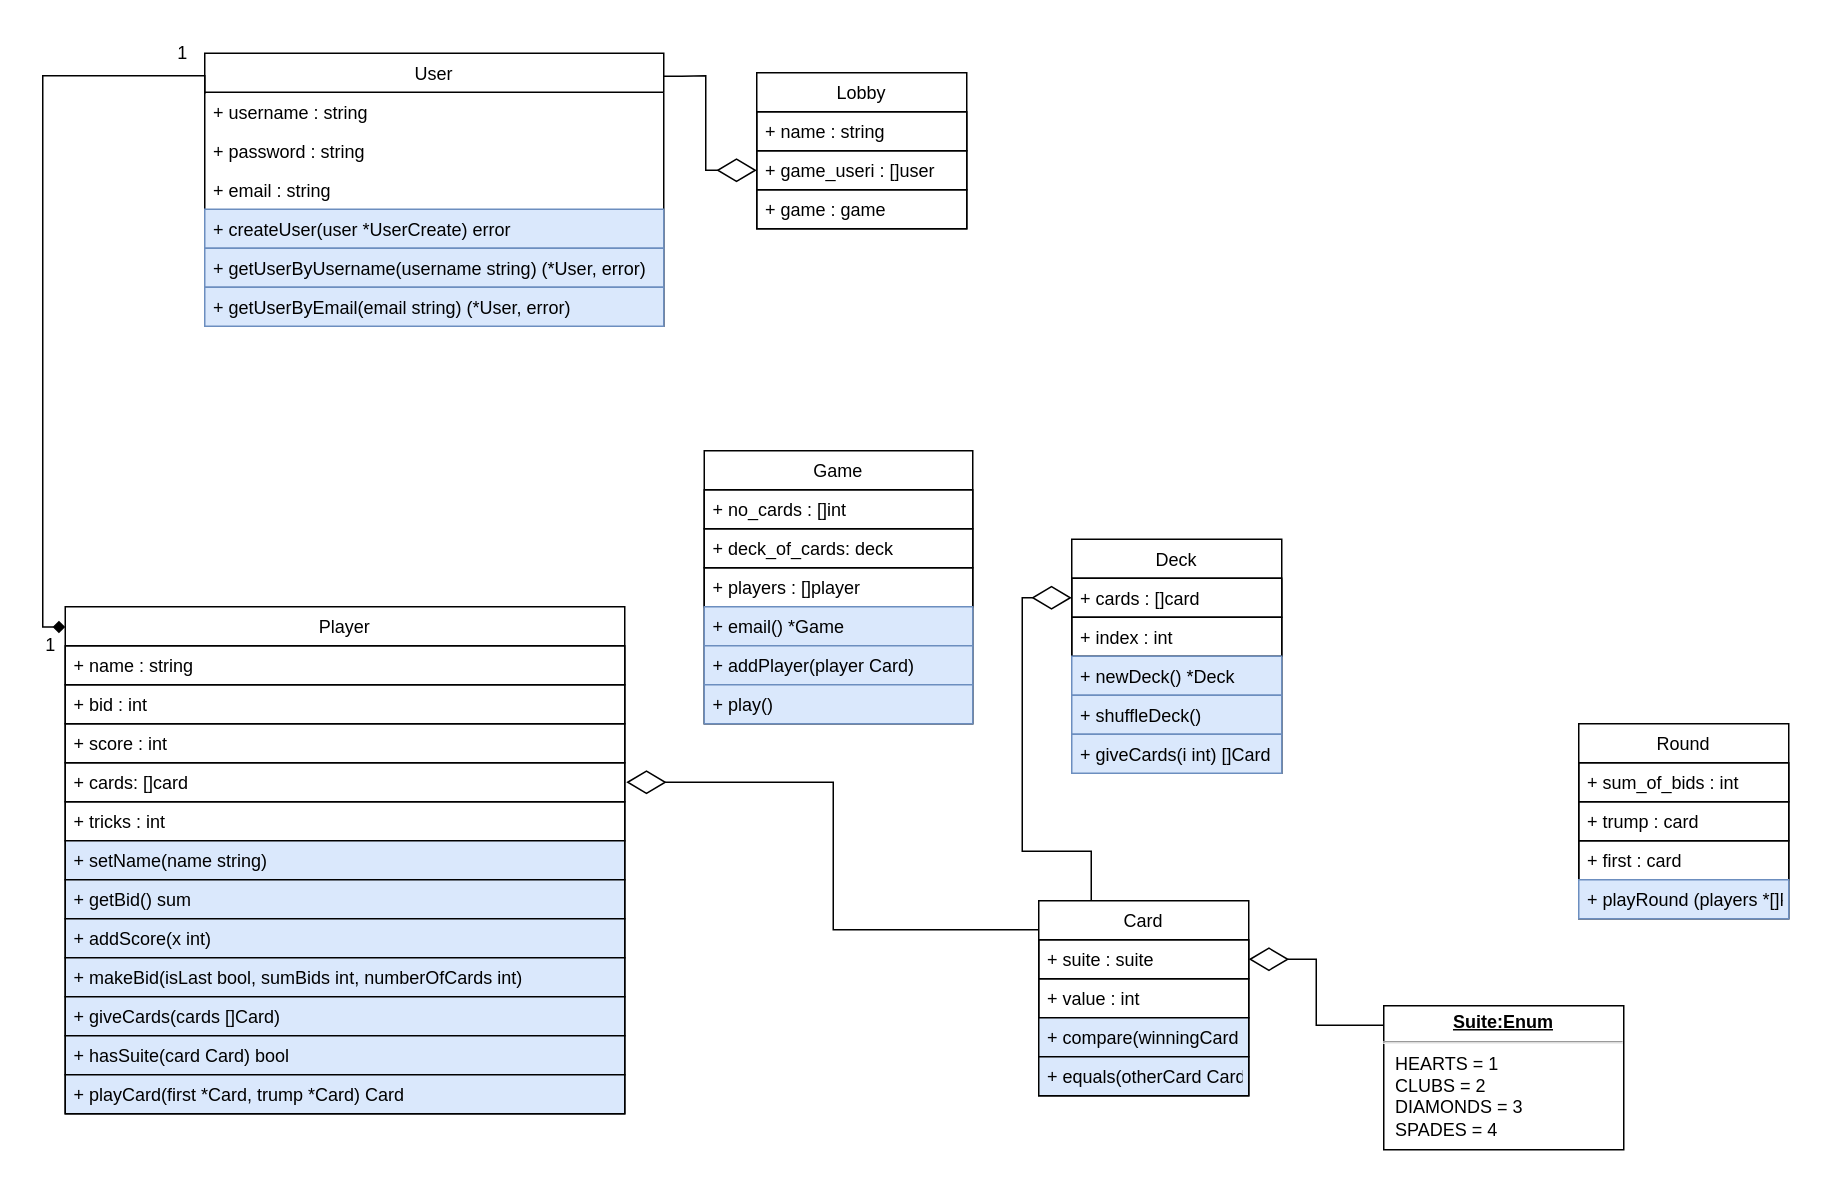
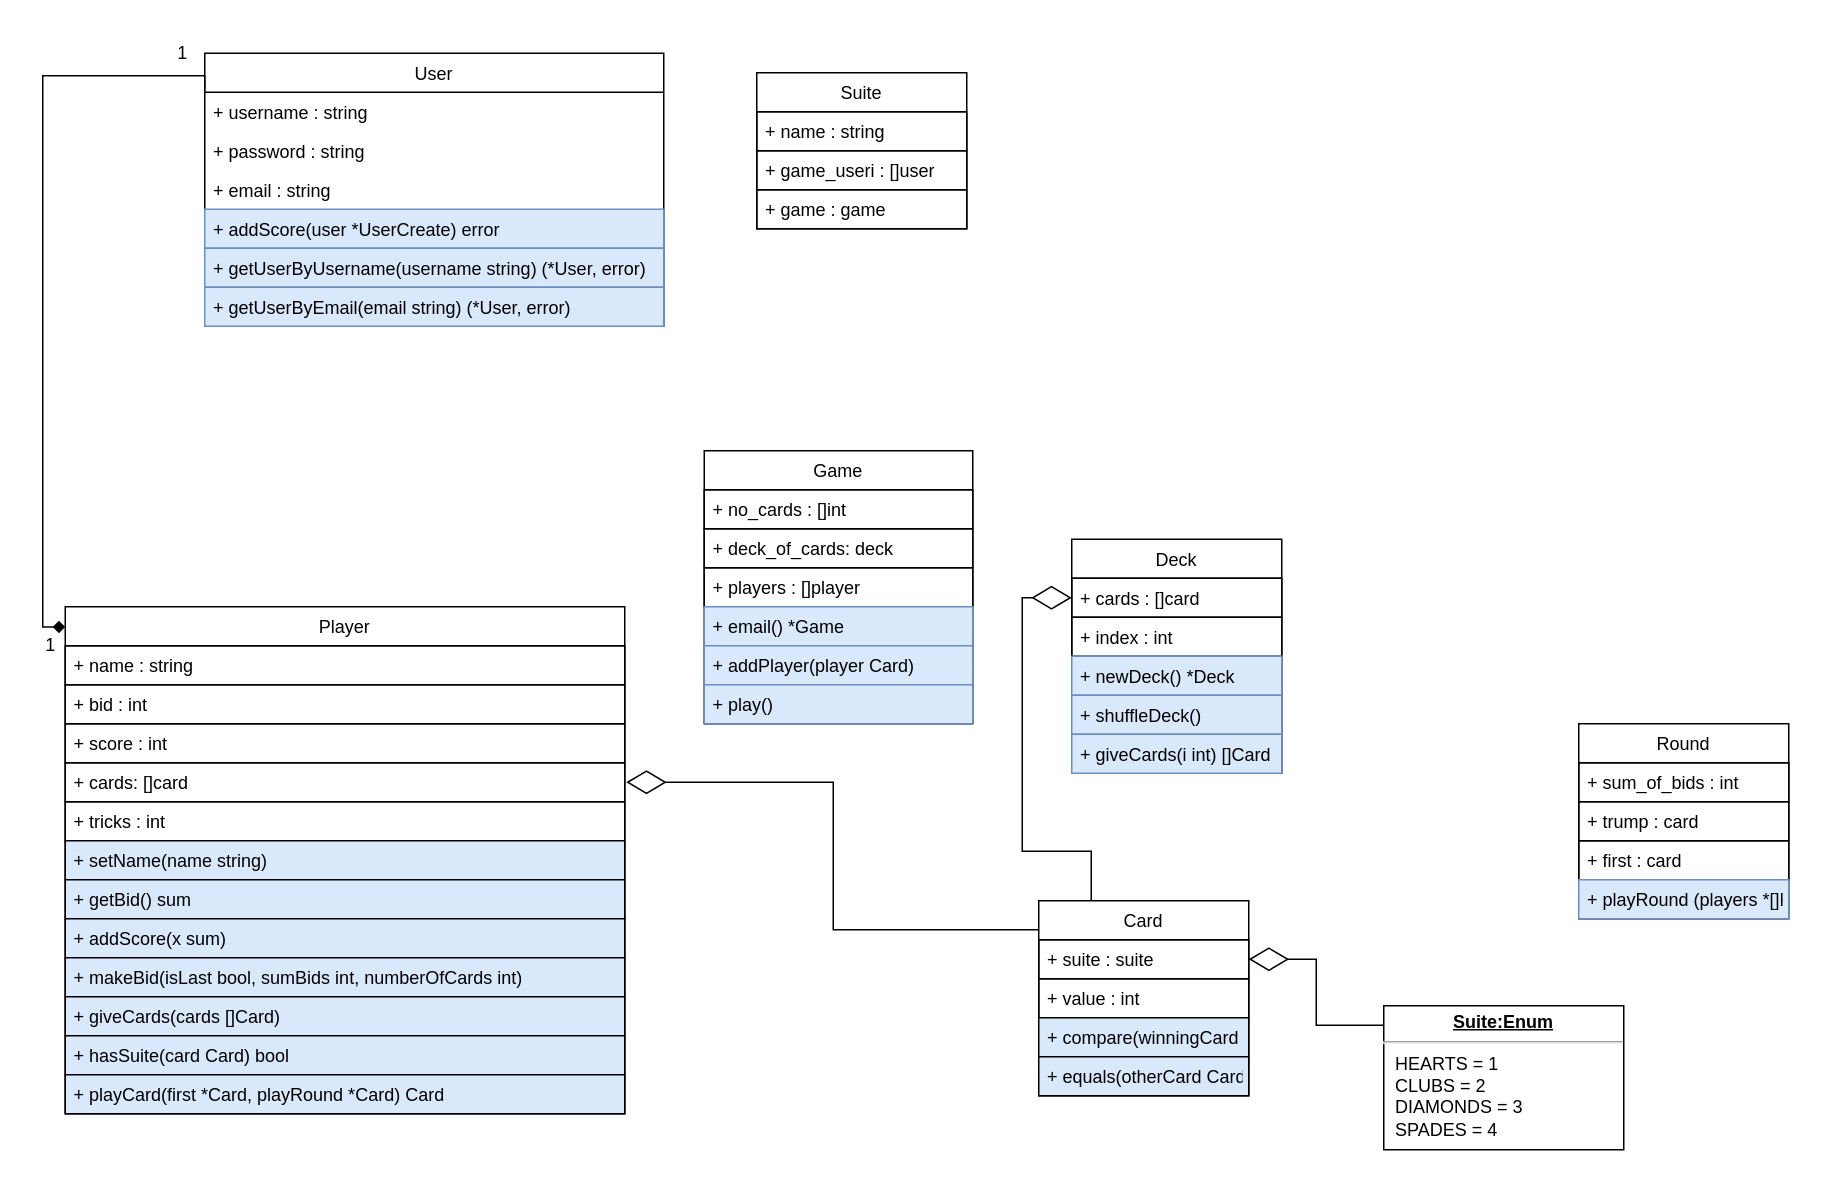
- <mxCell id="23" value="Lobby" style="swimlane;fontStyle=0;childLayout=stackLayout;horizontal=1;startSize=26;fillColor=none;horizontalStack=0;resizeParent=1;resizeParentMax=0;resizeLast=0;collapsible=1;marginBottom=0;" vertex="1" parent="2"><mxGeometry x="484" y="28" width="140" height="104" as="geometry" /></mxCell>
+ <mxCell id="23" value="Suite" style="swimlane;fontStyle=0;childLayout=stackLayout;horizontal=1;startSize=26;fillColor=none;horizontalStack=0;resizeParent=1;resizeParentMax=0;resizeLast=0;collapsible=1;marginBottom=0;" vertex="1" parent="2"><mxGeometry x="484" y="28" width="140" height="104" as="geometry" /></mxCell>
- <mxCell id="27" value="" style="endArrow=diamondThin;endFill=0;endSize=24;html=1;rounded=0;entryX=0;entryY=0.5;entryDx=0;entryDy=0;edgeStyle=orthogonalEdgeStyle;exitX=0.999;exitY=0.084;exitDx=0;exitDy=0;exitPerimeter=0;" edge="1" parent="2" source="3" target="25"><mxGeometry width="160" relative="1" as="geometry"><mxPoint x="434" y="48" as="sourcePoint" /><mxPoint x="764" y="330" as="targetPoint" /><Array as="points"><mxPoint x="434" y="30" /><mxPoint x="450" y="30" /><mxPoint x="450" y="93" /></Array></mxGeometry></mxCell>
- <mxCell id="7" value="+ createUser(user *UserCreate) error" style="text;align=left;verticalAlign=top;spacingLeft=4;spacingRight=4;overflow=hidden;rotatable=0;points=[[0,0.5],[1,0.5]];portConstraint=eastwest;fillColor=#dae8fc;strokeColor=#6c8ebf;" vertex="1" parent="3"><mxGeometry y="104" width="306" height="26" as="geometry" /></mxCell>
+ <mxCell id="7" value="+ addScore(user *UserCreate) error" style="text;align=left;verticalAlign=top;spacingLeft=4;spacingRight=4;overflow=hidden;rotatable=0;points=[[0,0.5],[1,0.5]];portConstraint=eastwest;fillColor=#dae8fc;strokeColor=#6c8ebf;" vertex="1" parent="3"><mxGeometry y="104" width="306" height="26" as="geometry" /></mxCell>
- <mxCell id="18" value="+ addScore(x int)" style="text;strokeColor=default;fillColor=#dae8fc;align=left;verticalAlign=top;spacingLeft=4;spacingRight=4;overflow=hidden;rotatable=0;points=[[0,0.5],[1,0.5]];portConstraint=eastwest;" vertex="1" parent="10"><mxGeometry y="208" width="373" height="26" as="geometry" /></mxCell>
+ <mxCell id="18" value="+ addScore(x sum)" style="text;strokeColor=default;fillColor=#dae8fc;align=left;verticalAlign=top;spacingLeft=4;spacingRight=4;overflow=hidden;rotatable=0;points=[[0,0.5],[1,0.5]];portConstraint=eastwest;" vertex="1" parent="10"><mxGeometry y="208" width="373" height="26" as="geometry" /></mxCell>
- <mxCell id="22" value="+ playCard(first *Card, trump *Card) Card" style="text;strokeColor=default;fillColor=#dae8fc;align=left;verticalAlign=top;spacingLeft=4;spacingRight=4;overflow=hidden;rotatable=0;points=[[0,0.5],[1,0.5]];portConstraint=eastwest;" vertex="1" parent="10"><mxGeometry y="312" width="373" height="26" as="geometry" /></mxCell>
+ <mxCell id="22" value="+ playCard(first *Card, playRound *Card) Card" style="text;strokeColor=default;fillColor=#dae8fc;align=left;verticalAlign=top;spacingLeft=4;spacingRight=4;overflow=hidden;rotatable=0;points=[[0,0.5],[1,0.5]];portConstraint=eastwest;" vertex="1" parent="10"><mxGeometry y="312" width="373" height="26" as="geometry" /></mxCell>
